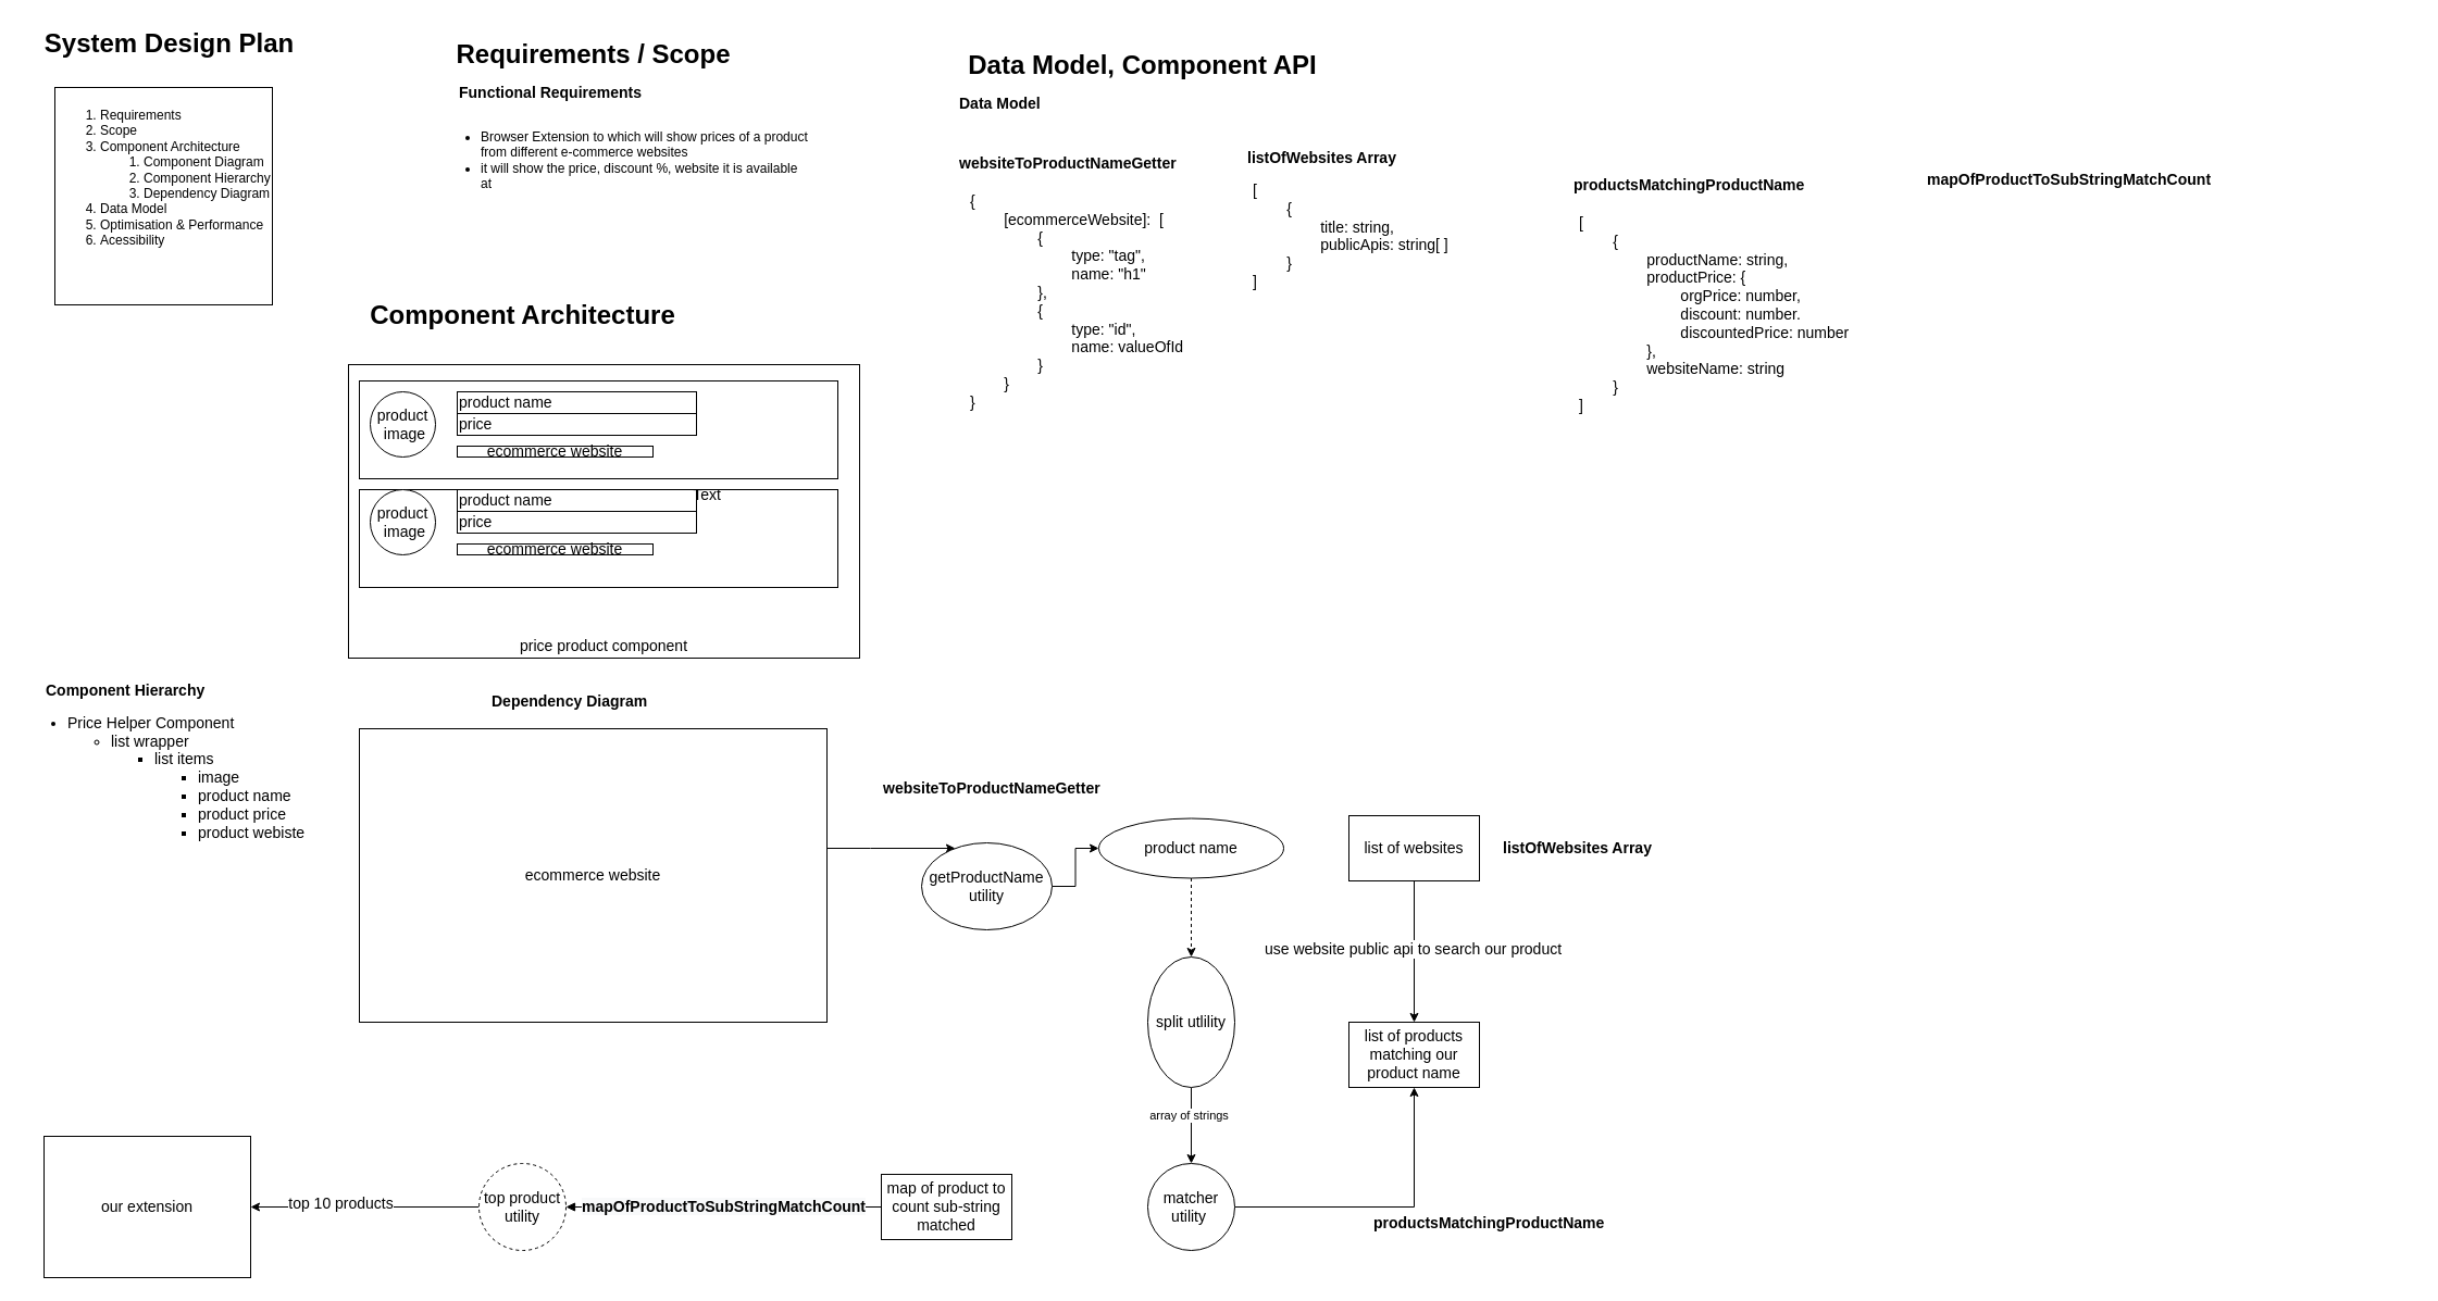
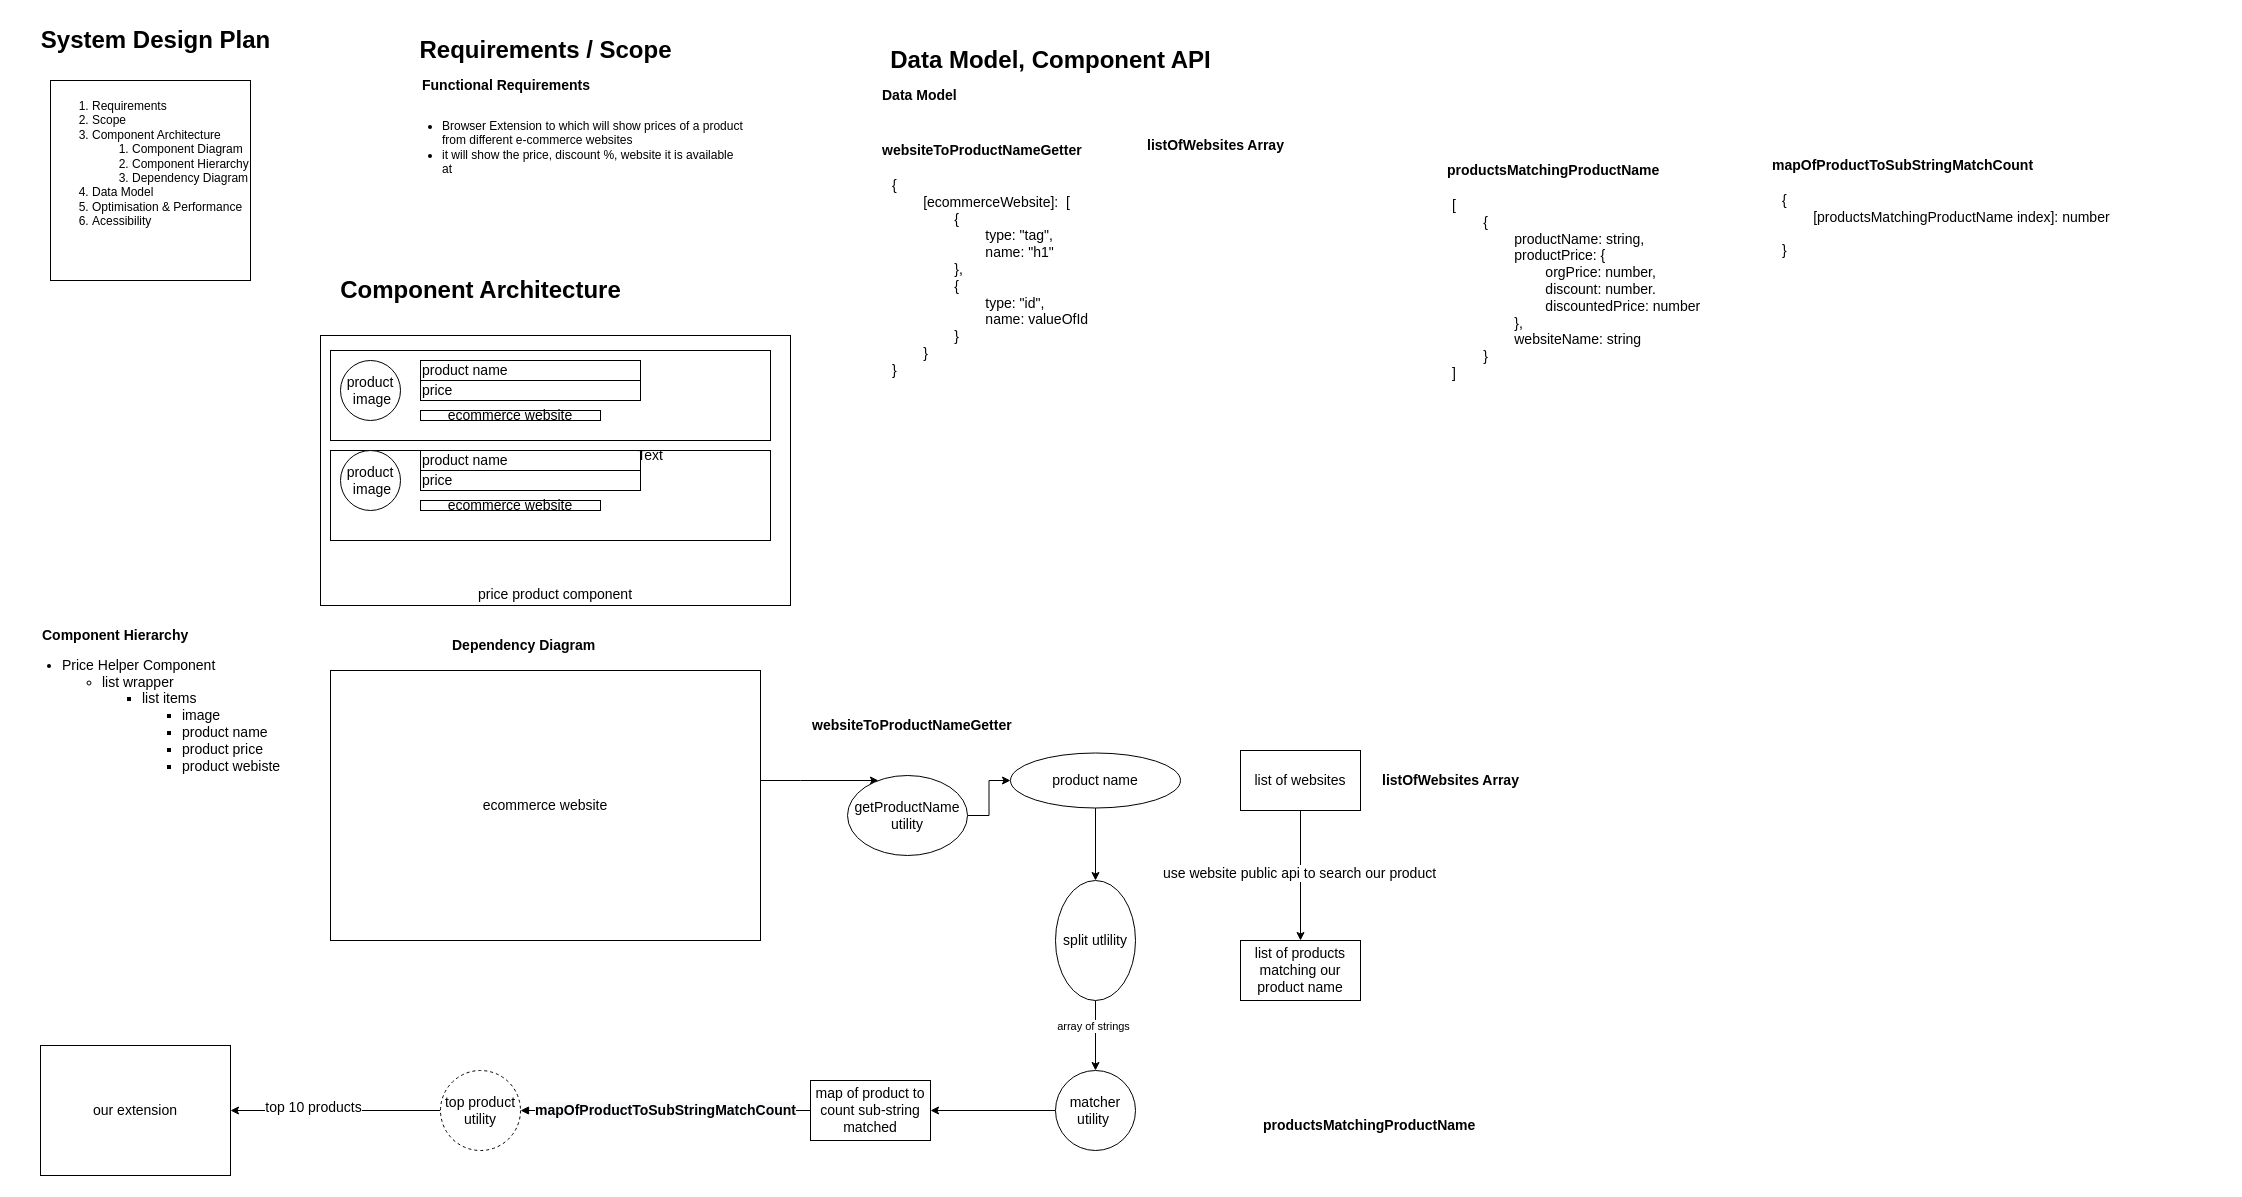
- <mxCell id="48" value="[&lt;br&gt;&amp;nbsp;&lt;span style=&quot;white-space: pre;&quot;&gt;&#09;&lt;/span&gt;{&lt;br&gt;&lt;span style=&quot;white-space: pre;&quot;&gt;&#09;&lt;span style=&quot;white-space: pre;&quot;&gt;&#09;title: string,&lt;br&gt;&lt;/span&gt;&lt;span style=&quot;white-space: pre;&quot;&gt;&#09;&lt;span style=&quot;white-space: pre;&quot;&gt;&#09;publicApis: string[ ]&lt;/span&gt;&lt;/span&gt;&lt;br&gt;&lt;/span&gt;&lt;span style=&quot;white-space: pre;&quot;&gt;&#09;&lt;/span&gt;}&lt;br&gt;]" style="text;html=1;strokeColor=none;fillColor=none;align=left;verticalAlign=top;whiteSpace=wrap;rounded=0;fontSize=14;" vertex="1" parent="1"><mxGeometry x="1150" y="160" width="240" height="130" as="geometry" /></mxCell>
+ <mxCell id="54" value="{&lt;br&gt;&#09;&lt;span style=&quot;&quot;&gt;&#09;&lt;/span&gt;&lt;span style=&quot;white-space: pre;&quot;&gt;&#09;&lt;/span&gt;[productsMatchingProductName index]: number&lt;br&gt;&lt;br&gt;}" style="text;html=1;strokeColor=none;fillColor=none;align=left;verticalAlign=top;whiteSpace=wrap;rounded=0;fontSize=14;" vertex="1" parent="1"><mxGeometry x="1780" y="185" width="440" height="115" as="geometry" /></mxCell>
- <mxCell id="37" style="edgeStyle=orthogonalEdgeStyle;rounded=0;orthogonalLoop=1;jettySize=auto;html=1;entryX=0.5;entryY=0;entryDx=0;entryDy=0;fontSize=14;dashed=1;" edge="1" parent="1" source="38" target="26"><mxGeometry relative="1" as="geometry" /></mxCell>
+ <mxCell id="37" style="edgeStyle=orthogonalEdgeStyle;rounded=0;orthogonalLoop=1;jettySize=auto;html=1;entryX=0.5;entryY=0;entryDx=0;entryDy=0;fontSize=14;" edge="1" parent="1" source="38" target="26"><mxGeometry relative="1" as="geometry" /></mxCell>
- <mxCell id="31" style="edgeStyle=orthogonalEdgeStyle;rounded=0;orthogonalLoop=1;jettySize=auto;html=1;fontSize=14;" edge="1" parent="1" source="32" target="30"><mxGeometry relative="1" as="geometry" /></mxCell>
+ <mxCell id="31" style="edgeStyle=orthogonalEdgeStyle;rounded=0;orthogonalLoop=1;jettySize=auto;html=1;fontSize=14;" edge="1" parent="1" source="32" target="35"><mxGeometry relative="1" as="geometry" /></mxCell>
